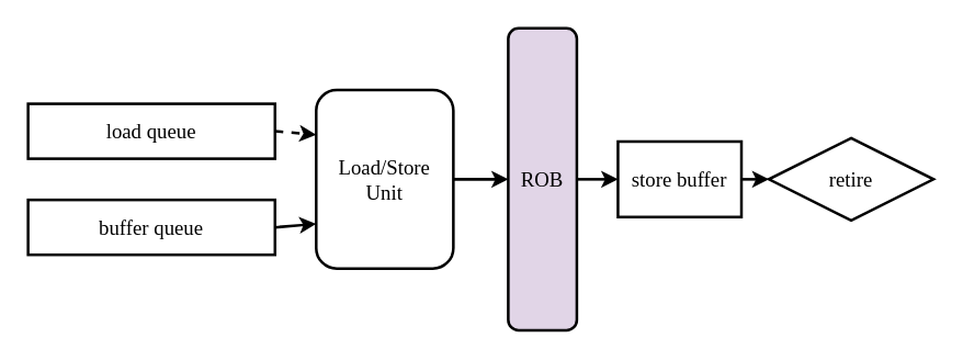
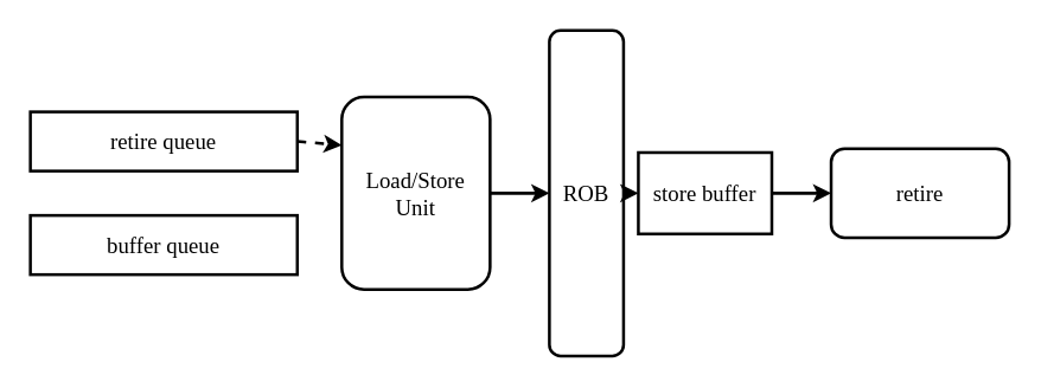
- <mxCell id="2" value="load queue" style="rounded=0;whiteSpace=wrap;html=1;strokeWidth=2;fontFamily=Source Han Sans SC;fontSize=15;" vertex="1" parent="1"><mxGeometry x="20" y="75" width="180" height="40" as="geometry" /></mxCell>
+ <mxCell id="2" value="retire queue" style="rounded=0;whiteSpace=wrap;html=1;strokeWidth=2;fontFamily=Source Han Sans SC;fontSize=15;" vertex="1" parent="1"><mxGeometry x="20" y="75" width="180" height="40" as="geometry" /></mxCell>
- <mxCell id="5" value="ROB" style="rounded=1;whiteSpace=wrap;html=1;strokeWidth=2;fontFamily=Source Han Sans SC;fontSize=15;fillColor=#e1d5e7;" vertex="1" parent="1"><mxGeometry x="370" y="20" width="50" height="220" as="geometry" /></mxCell>
+ <mxCell id="5" value="ROB" style="rounded=1;whiteSpace=wrap;html=1;strokeWidth=2;fontFamily=Source Han Sans SC;fontSize=15;" vertex="1" parent="1"><mxGeometry x="370" y="20" width="50" height="220" as="geometry" /></mxCell>
- <mxCell id="6" value="store buffer" style="rounded=0;whiteSpace=wrap;html=1;strokeWidth=2;fontFamily=Source Han Sans SC;fontSize=15;" vertex="1" parent="1"><mxGeometry x="450" y="102.5" width="90" height="55" as="geometry" /></mxCell>
+ <mxCell id="6" value="store buffer" style="rounded=0;whiteSpace=wrap;html=1;strokeWidth=2;fontFamily=Source Han Sans SC;fontSize=15;" vertex="1" parent="1"><mxGeometry x="430" y="102.5" width="90" height="55" as="geometry" /></mxCell>
- <mxCell id="7" value="retire" style="rhombus;whiteSpace=wrap;html=1;strokeWidth=2;fontFamily=Source Han Sans SC;fontSize=15;" vertex="1" parent="1"><mxGeometry x="560" y="100" width="120" height="60" as="geometry" /></mxCell>
+ <mxCell id="7" value="retire" style="rounded=1;whiteSpace=wrap;html=1;strokeWidth=2;fontFamily=Source Han Sans SC;fontSize=15;" vertex="1" parent="1"><mxGeometry x="560" y="100" width="120" height="60" as="geometry" /></mxCell>
- <mxCell id="9" value="" style="endArrow=classic;html=1;rounded=0;exitX=1;exitY=0.5;exitDx=0;exitDy=0;entryX=0;entryY=0.75;entryDx=0;entryDy=0;strokeWidth=2;fontFamily=Source Han Sans SC;fontSize=15;" edge="1" parent="1" source="4" target="3"><mxGeometry width="50" height="50" relative="1" as="geometry"><mxPoint x="150" y="385" as="sourcePoint" /><mxPoint x="200" y="335" as="targetPoint" /></mxGeometry></mxCell>
